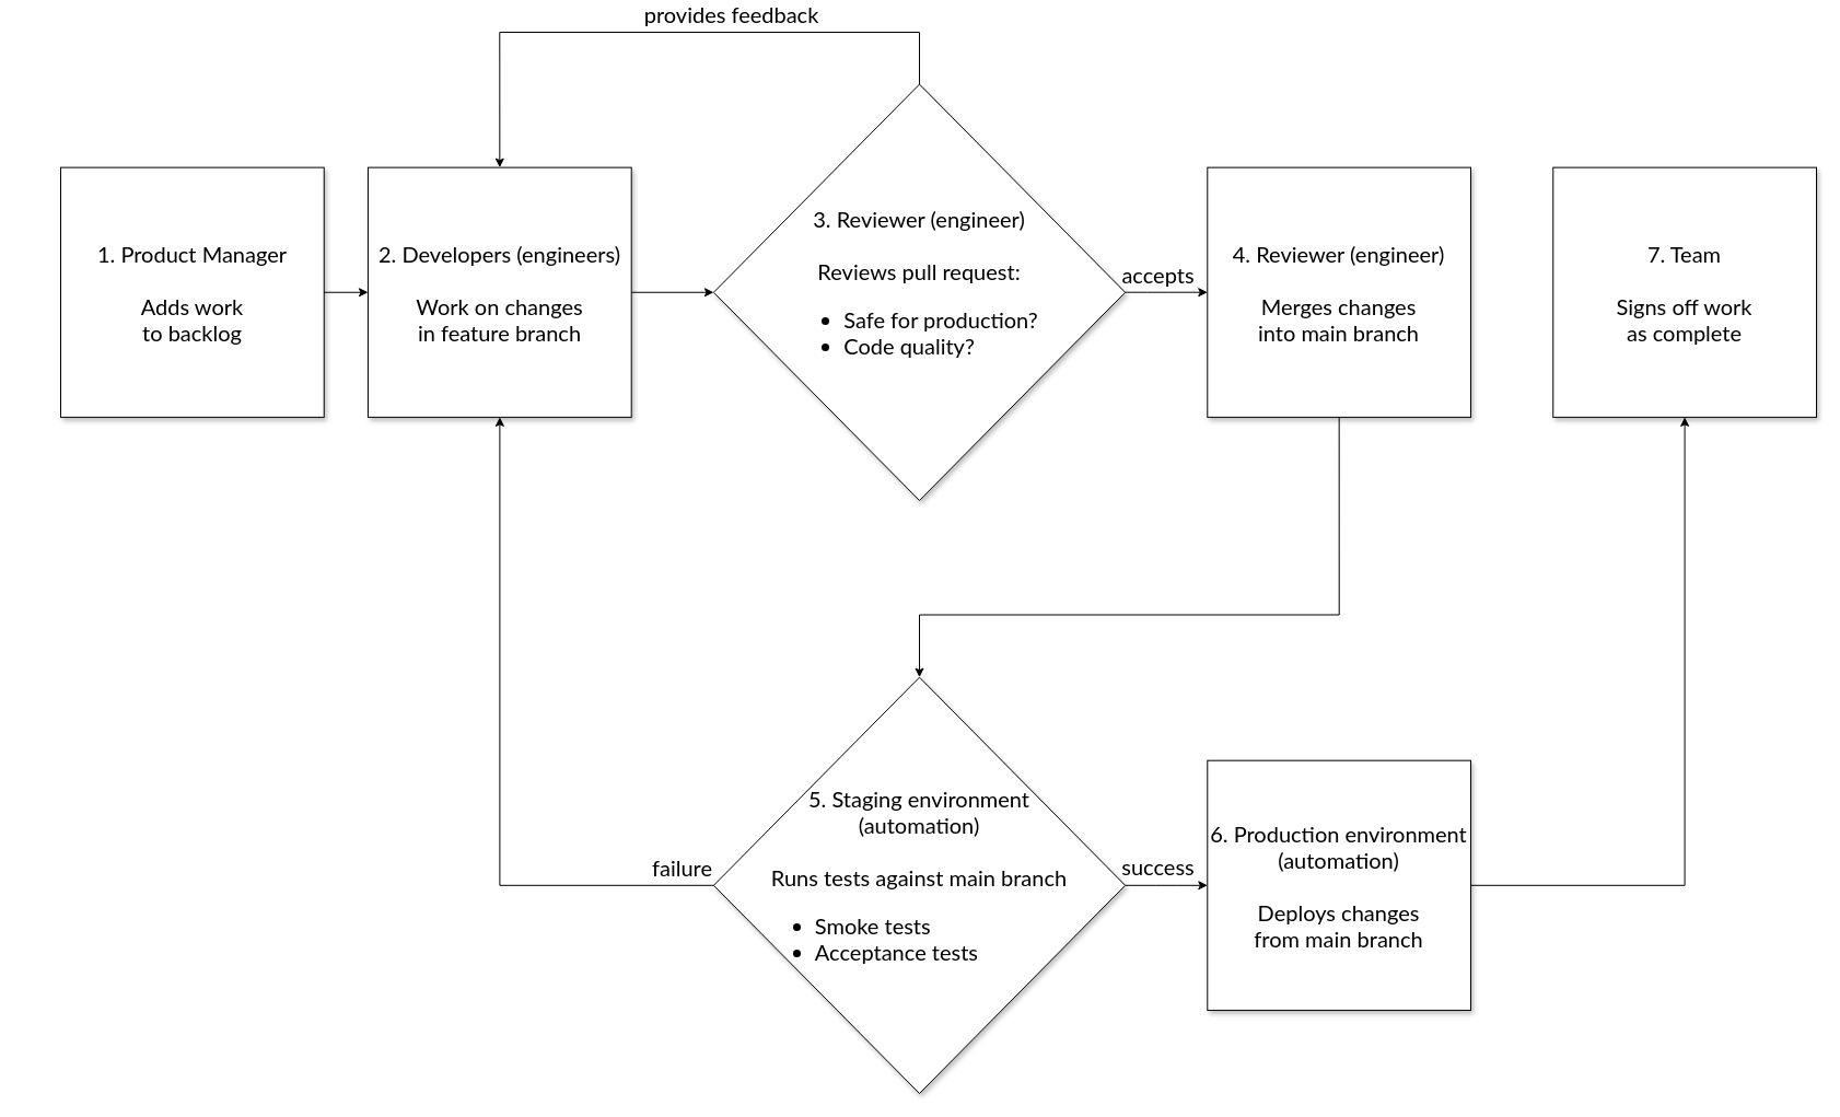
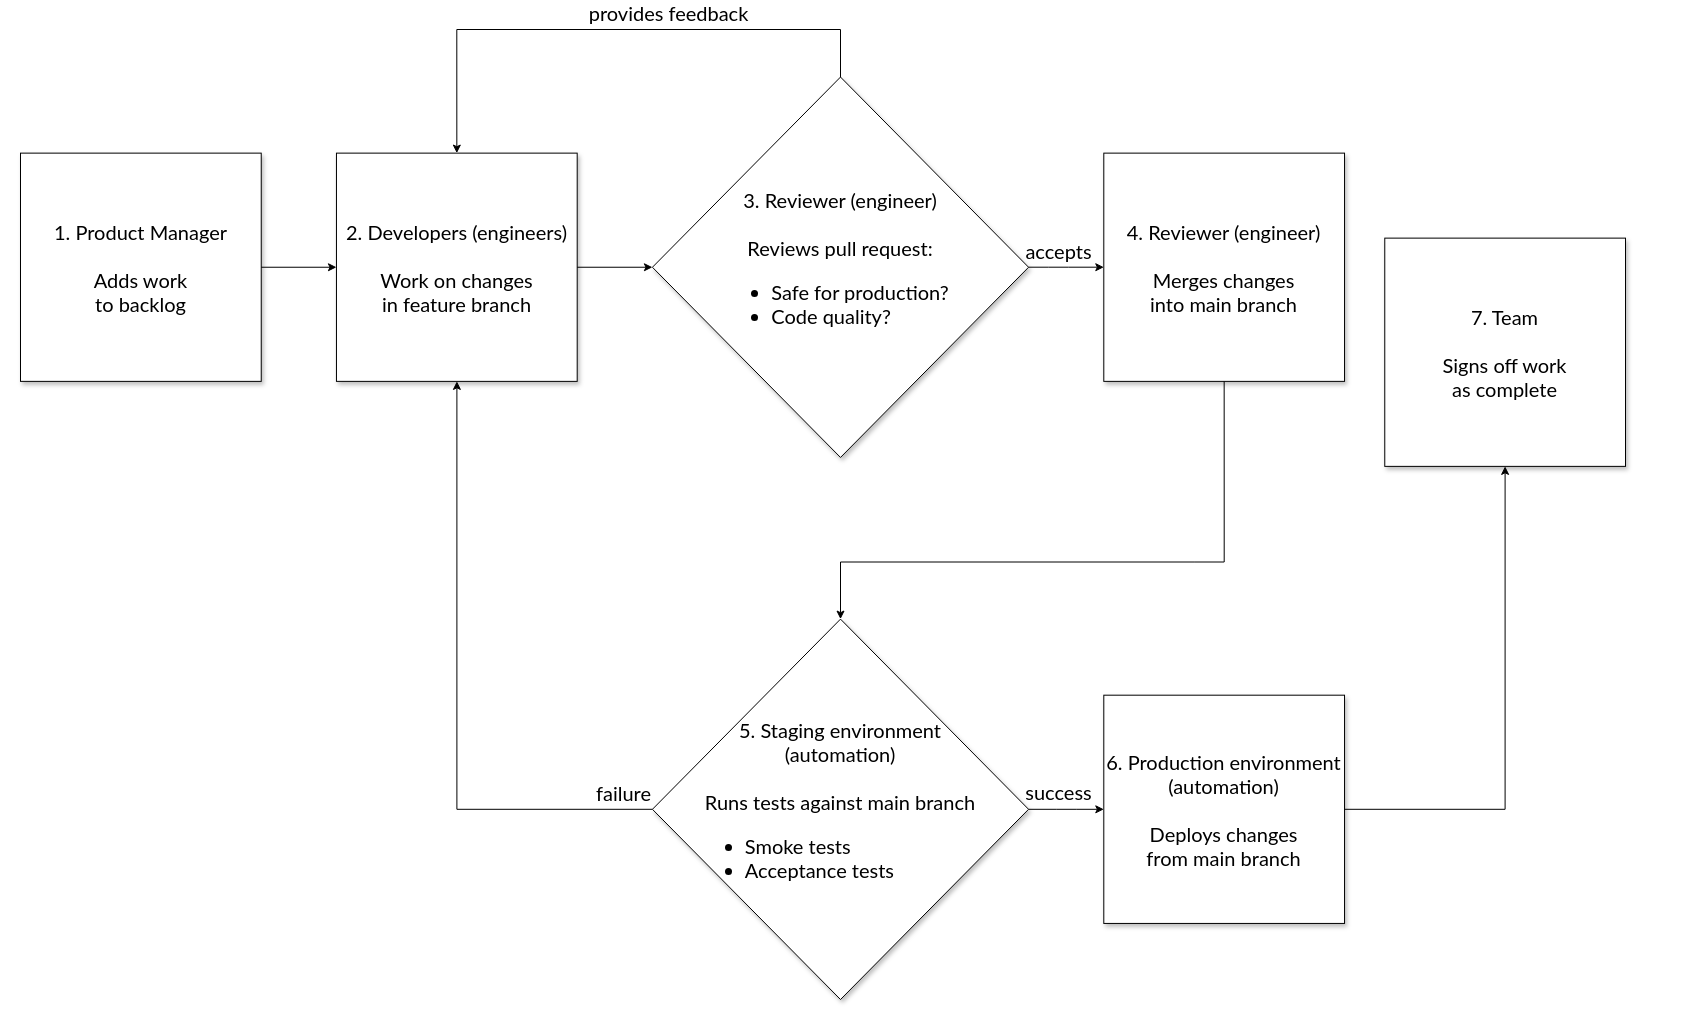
- <mxCell id="3" value="&lt;div style=&quot;font-size: 20px;&quot;&gt;1. Product Manager&lt;/div&gt;&lt;div style=&quot;font-size: 20px;&quot;&gt;&lt;br style=&quot;font-size: 20px;&quot;&gt;&lt;/div&gt;&lt;div style=&quot;font-size: 20px;&quot;&gt;Adds work &lt;br style=&quot;font-size: 20px;&quot;&gt;&lt;/div&gt;&lt;div style=&quot;font-size: 20px;&quot;&gt;to backlog&lt;br style=&quot;font-size: 20px;&quot;&gt;&lt;/div&gt;" style="whiteSpace=wrap;html=1;glass=0;shadow=1;fontSize=20;fontFamily=Lato;fontSource=https%3A%2F%2Ffonts.googleapis.com%2Fcss%3Ffamily%3DLato;sketch=0;" parent="2" vertex="1"><mxGeometry x="35" y="123.627" width="240.734" height="228.235" as="geometry" /></mxCell>
+ <mxCell id="3" value="&lt;div style=&quot;font-size: 20px;&quot;&gt;1. Product Manager&lt;/div&gt;&lt;div style=&quot;font-size: 20px;&quot;&gt;&lt;br style=&quot;font-size: 20px;&quot;&gt;&lt;/div&gt;&lt;div style=&quot;font-size: 20px;&quot;&gt;Adds work &lt;br style=&quot;font-size: 20px;&quot;&gt;&lt;/div&gt;&lt;div style=&quot;font-size: 20px;&quot;&gt;to backlog&lt;br style=&quot;font-size: 20px;&quot;&gt;&lt;/div&gt;" style="whiteSpace=wrap;html=1;glass=0;shadow=1;fontSize=20;fontFamily=Lato;fontSource=https%3A%2F%2Ffonts.googleapis.com%2Fcss%3Ffamily%3DLato;sketch=0;" parent="2" vertex="1"><mxGeometry y="123.627" width="240.734" height="228.235" as="geometry" /></mxCell>
- <mxCell id="20" value="&lt;div style=&quot;font-size: 20px;&quot;&gt;7. Team&lt;br style=&quot;font-size: 20px;&quot;&gt;&lt;/div&gt;&lt;div style=&quot;font-size: 20px;&quot;&gt;&lt;br style=&quot;font-size: 20px;&quot;&gt;&lt;/div&gt;&lt;div style=&quot;font-size: 20px;&quot;&gt;Signs off work&lt;/div&gt;&lt;div style=&quot;font-size: 20px;&quot;&gt;as complete&lt;br style=&quot;font-size: 20px;&quot;&gt;&lt;/div&gt;" style="whiteSpace=wrap;html=1;shadow=1;fontSize=20;fontFamily=Lato;fontSource=https%3A%2F%2Ffonts.googleapis.com%2Fcss%3Ffamily%3DLato;sketch=0;" parent="2" vertex="1"><mxGeometry x="1399.266" y="123.627" width="240.734" height="228.235" as="geometry" /></mxCell>
+ <mxCell id="20" value="&lt;div style=&quot;font-size: 20px;&quot;&gt;7. Team&lt;br style=&quot;font-size: 20px;&quot;&gt;&lt;/div&gt;&lt;div style=&quot;font-size: 20px;&quot;&gt;&lt;br style=&quot;font-size: 20px;&quot;&gt;&lt;/div&gt;&lt;div style=&quot;font-size: 20px;&quot;&gt;Signs off work&lt;/div&gt;&lt;div style=&quot;font-size: 20px;&quot;&gt;as complete&lt;br style=&quot;font-size: 20px;&quot;&gt;&lt;/div&gt;" style="whiteSpace=wrap;html=1;shadow=1;fontSize=20;fontFamily=Lato;fontSource=https%3A%2F%2Ffonts.googleapis.com%2Fcss%3Ffamily%3DLato;sketch=0;" parent="2" vertex="1"><mxGeometry x="1364.266" y="208.627" width="240.734" height="228.235" as="geometry" /></mxCell>
